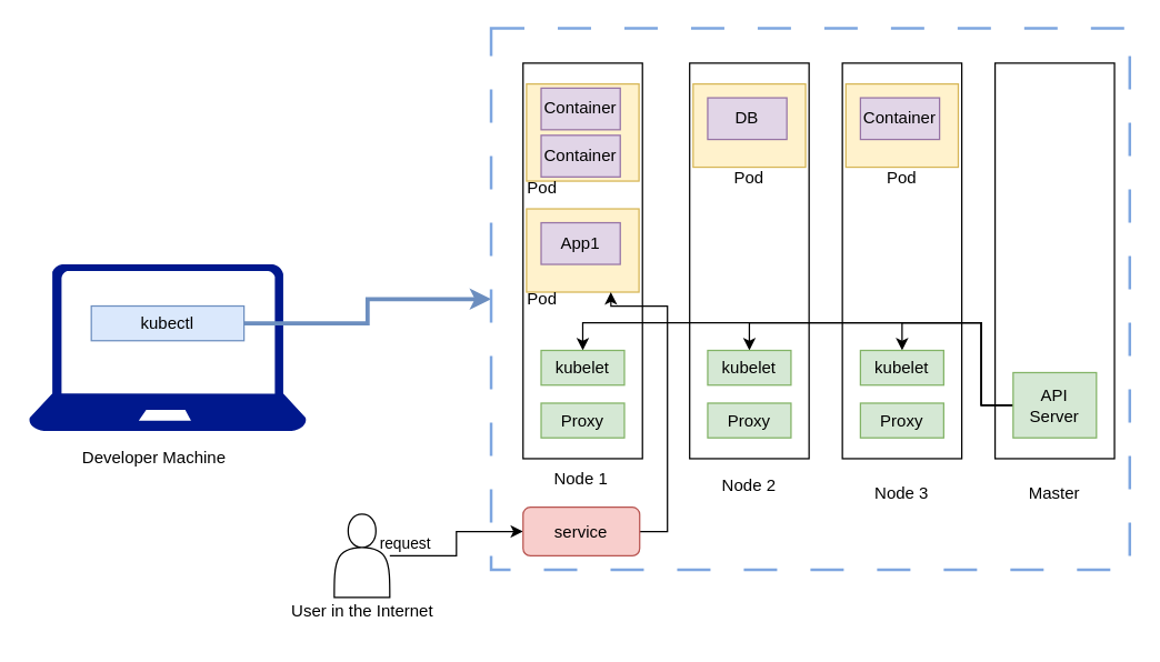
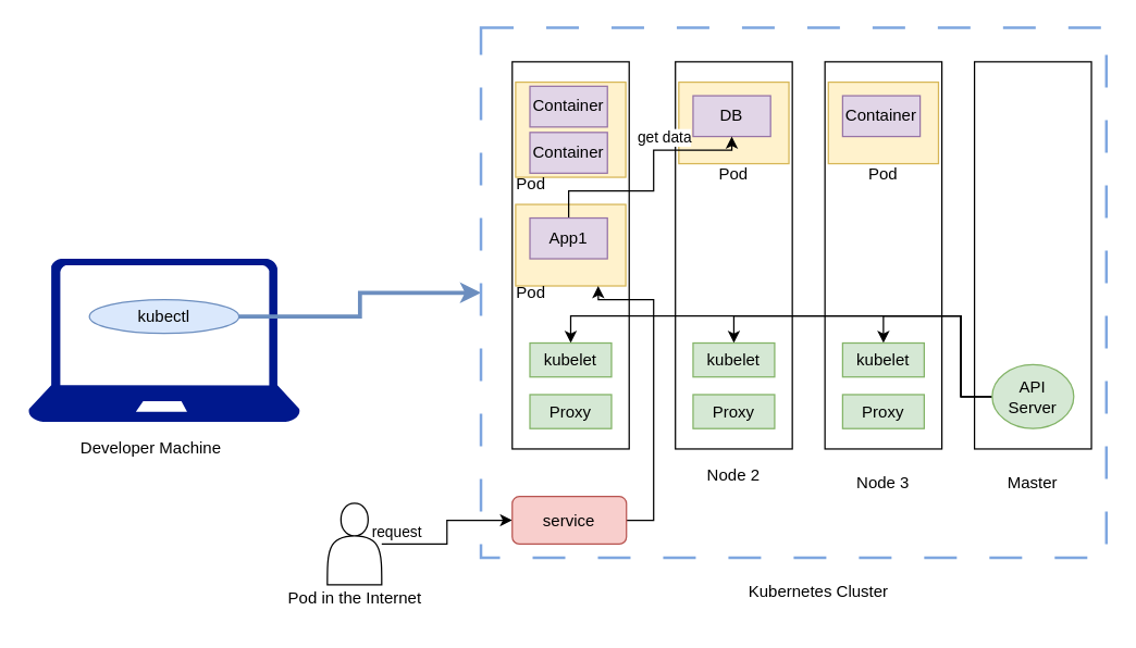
+ <mxCell id="35" style="edgeStyle=orthogonalEdgeStyle;rounded=0;orthogonalLoop=1;jettySize=auto;html=1;exitX=0.5;exitY=0;exitDx=0;exitDy=0;entryX=0.5;entryY=1;entryDx=0;entryDy=0;" parent="1" source="37" target="23" edge="1"><mxGeometry relative="1" as="geometry"><Array as="points"><mxPoint x="418" y="140" /><mxPoint x="480" y="140" /><mxPoint x="480" y="110" /><mxPoint x="538" y="110" /></Array></mxGeometry></mxCell>
+ <mxCell id="36" value="&lt;div&gt;get data&lt;/div&gt;" style="edgeLabel;html=1;align=center;verticalAlign=middle;resizable=0;points=[];labelBackgroundColor=default;" parent="35" vertex="1" connectable="0"><mxGeometry x="0.328" relative="1" as="geometry"><mxPoint y="-10" as="offset" /></mxGeometry></mxCell>
- <mxCell id="4" value="kubectl" style="rounded=0;whiteSpace=wrap;html=1;fillColor=#dae8fc;strokeColor=#6c8ebf;" parent="1" vertex="1"><mxGeometry x="65" y="220" width="110" height="25" as="geometry" /></mxCell>
+ <mxCell id="4" value="kubectl" style="ellipse;whiteSpace=wrap;html=1;fillColor=#dae8fc;strokeColor=#6c8ebf;" parent="1" vertex="1"><mxGeometry x="65" y="220" width="110" height="25" as="geometry" /></mxCell>
- <mxCell id="33" value="API Server" style="rounded=0;whiteSpace=wrap;html=1;fillColor=#d5e8d4;strokeColor=#82b366;" parent="1" vertex="1"><mxGeometry x="729" y="268" width="60" height="47" as="geometry" /></mxCell>
+ <mxCell id="33" value="API Server" style="ellipse;whiteSpace=wrap;html=1;fillColor=#d5e8d4;strokeColor=#82b366;" parent="1" vertex="1"><mxGeometry x="729" y="268" width="60" height="47" as="geometry" /></mxCell>
- <mxCell id="9" value="Node 1" style="text;html=1;strokeColor=none;fillColor=none;align=center;verticalAlign=middle;whiteSpace=wrap;rounded=0;" parent="1" vertex="1"><mxGeometry x="388" y="330" width="60" height="30" as="geometry" /></mxCell>
+ <mxCell id="7" value="&lt;div&gt;Kubernetes Cluster&lt;/div&gt;" style="text;html=1;align=center;verticalAlign=middle;resizable=0;points=[];autosize=1;strokeColor=none;fillColor=none;" parent="1" vertex="1"><mxGeometry x="536" y="420" width="130" height="30" as="geometry" /></mxCell>
- <mxCell id="44" value="User in the Internet" style="text;html=1;align=center;verticalAlign=middle;resizable=0;points=[];autosize=1;strokeColor=none;fillColor=none;" parent="1" vertex="1"><mxGeometry x="195" y="425" width="130" height="30" as="geometry" /></mxCell>
+ <mxCell id="44" value="Pod in the Internet" style="text;html=1;align=center;verticalAlign=middle;resizable=0;points=[];autosize=1;strokeColor=none;fillColor=none;" parent="1" vertex="1"><mxGeometry x="195" y="425" width="130" height="30" as="geometry" /></mxCell>
